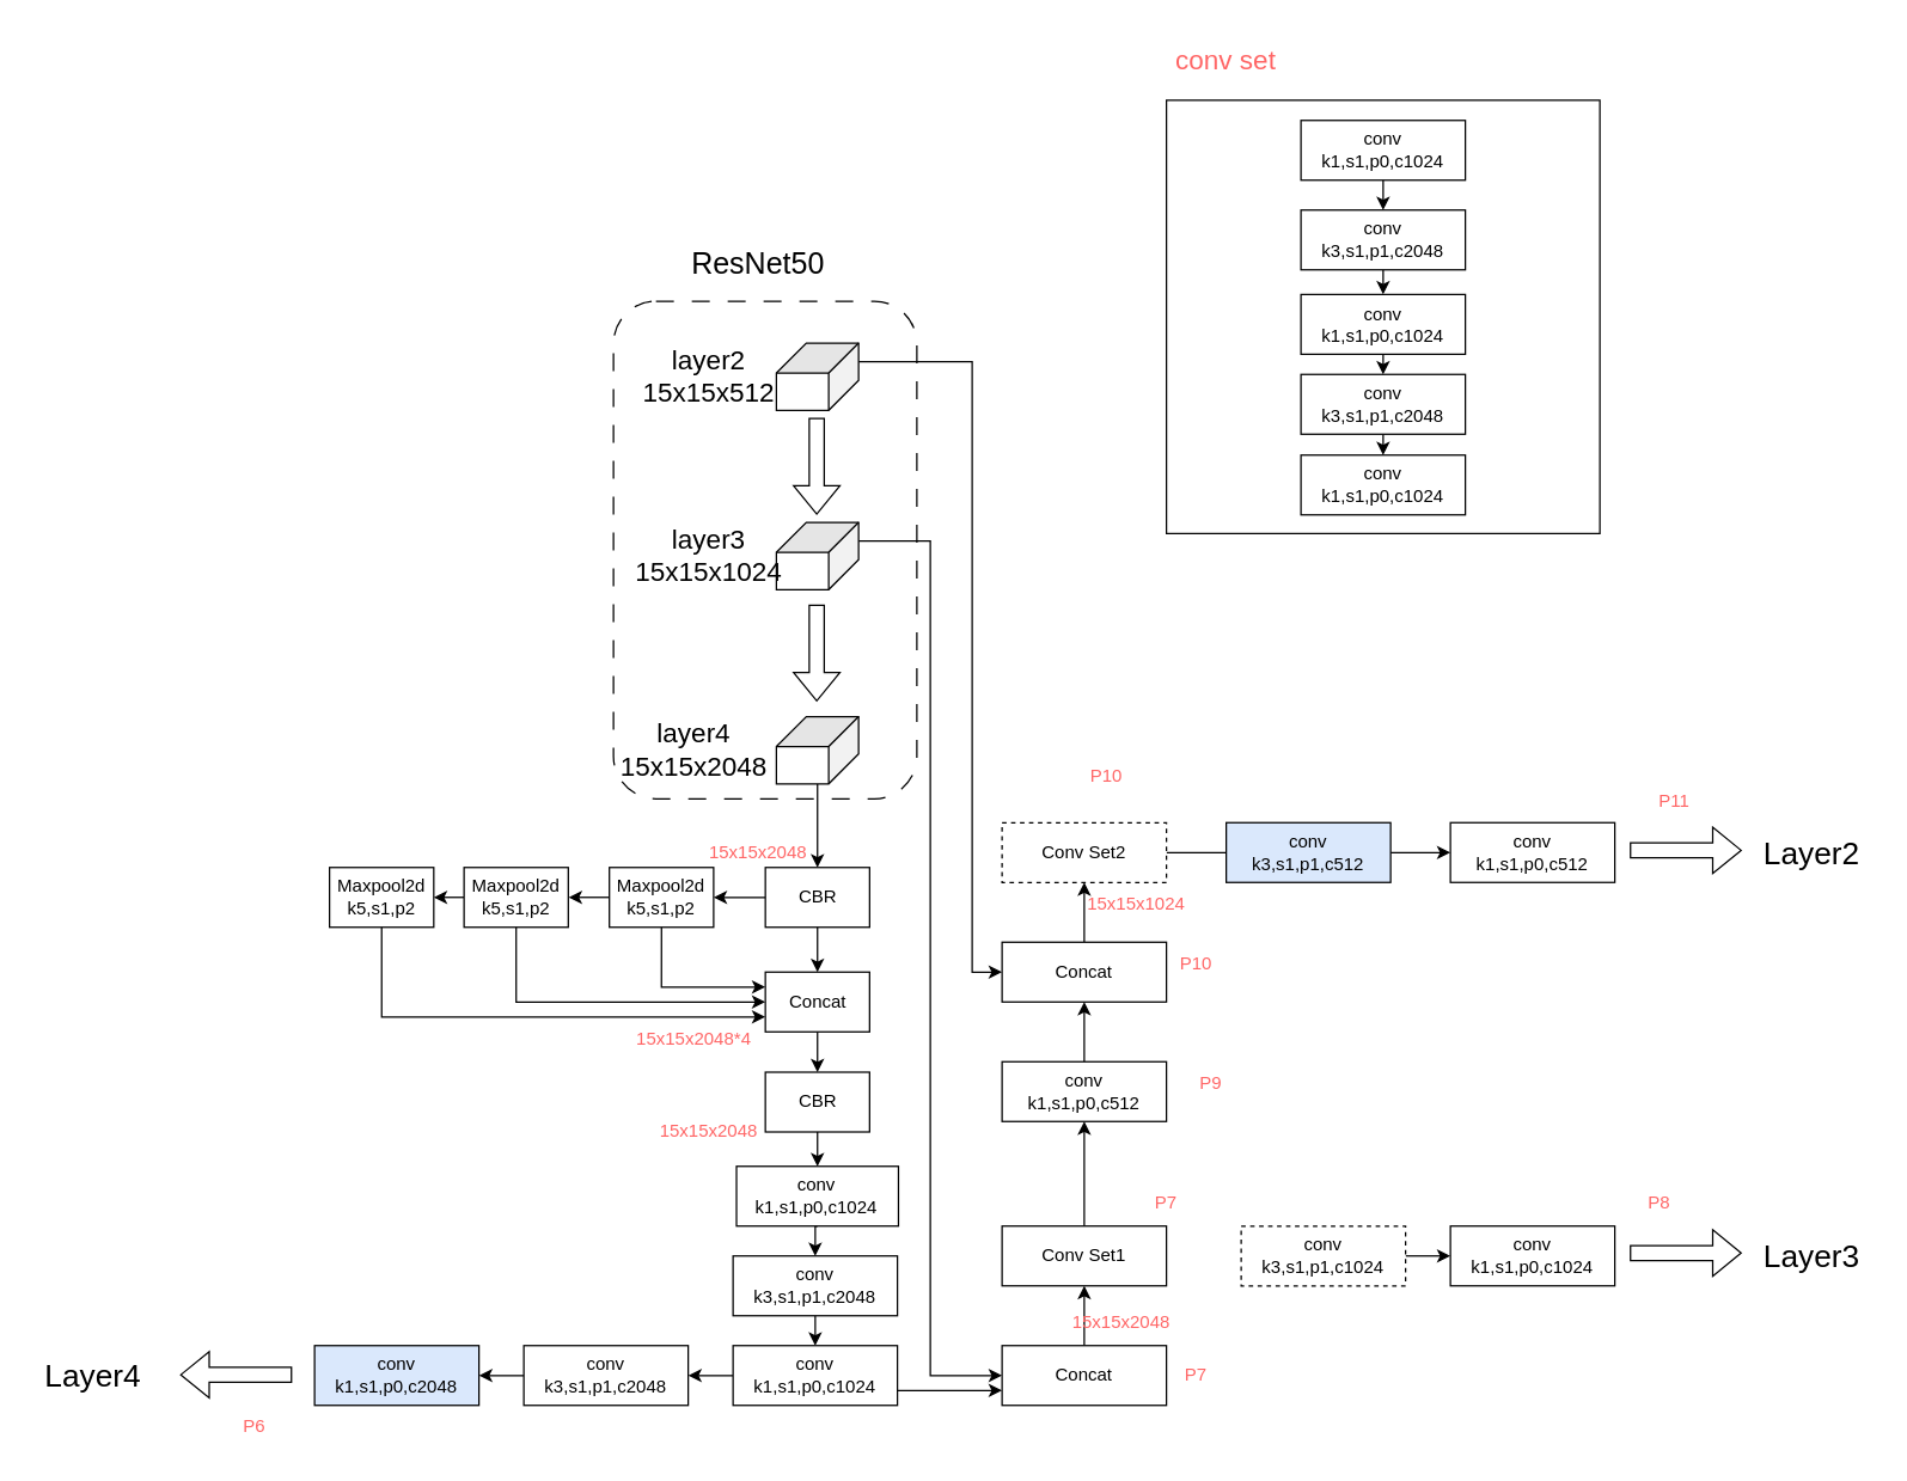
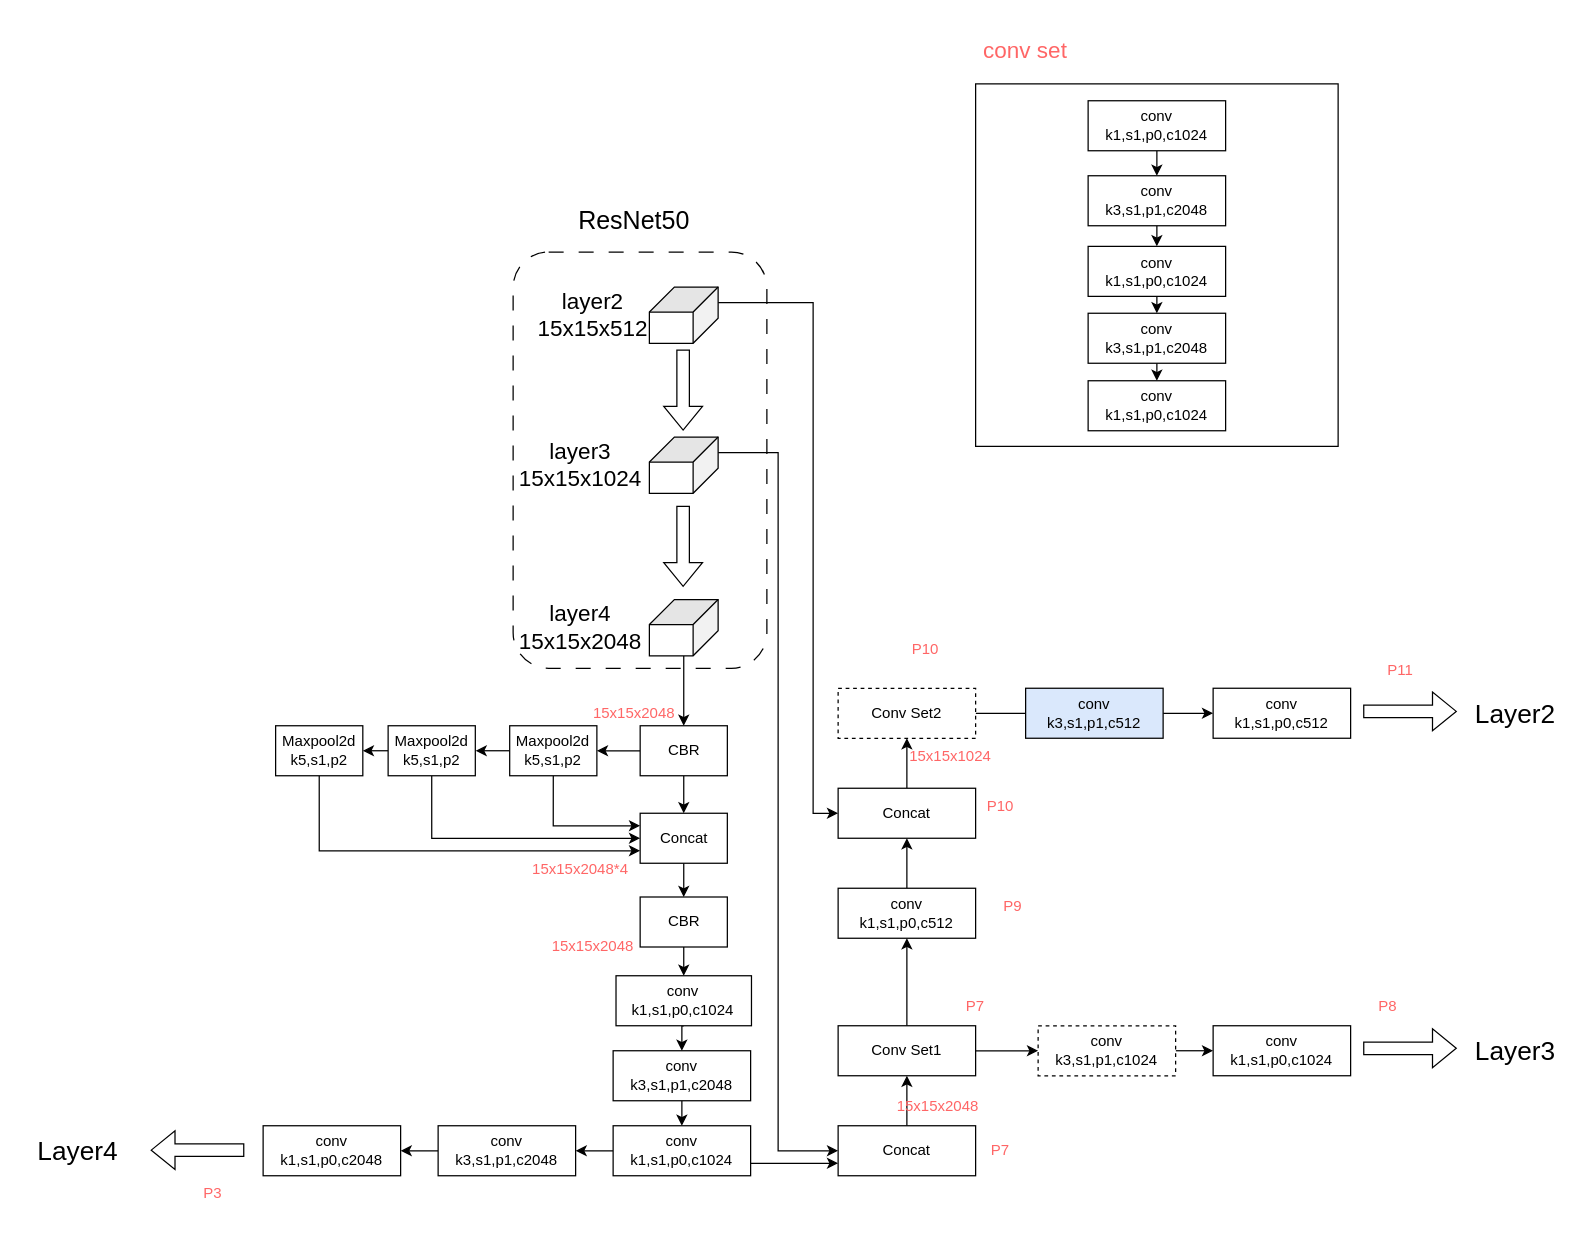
- <mxCell id="16" value="&lt;font style=&quot;font-size: 18px;&quot;&gt;layer3&lt;br&gt;15x15x1024&lt;br&gt;&lt;/font&gt;" style="text;html=1;strokeColor=none;fillColor=none;align=center;verticalAlign=middle;whiteSpace=wrap;rounded=0;" vertex="1" parent="1"><mxGeometry x="444" y="356.5" width="60" height="30" as="geometry" /></mxCell>
+ <mxCell id="16" value="&lt;font style=&quot;font-size: 18px;&quot;&gt;layer3&lt;br&gt;15x15x1024&lt;br&gt;&lt;/font&gt;" style="text;html=1;strokeColor=none;fillColor=none;align=center;verticalAlign=middle;whiteSpace=wrap;rounded=0;" vertex="1" parent="1"><mxGeometry x="434" y="356.5" width="60" height="30" as="geometry" /></mxCell>
+ <mxCell id="45" style="edgeStyle=orthogonalEdgeStyle;rounded=0;orthogonalLoop=1;jettySize=auto;html=1;exitX=1;exitY=0.5;exitDx=0;exitDy=0;entryX=0;entryY=0.5;entryDx=0;entryDy=0;" edge="1" parent="1" source="47" target="49"><mxGeometry relative="1" as="geometry" /></mxCell>
- <mxCell id="40" value="conv&lt;br style=&quot;border-color: var(--border-color);&quot;&gt;k1,s1,p0,c2048" style="rounded=0;whiteSpace=wrap;html=1;direction=east;fillColor=#dae8fc;" vertex="1" parent="1"><mxGeometry x="210" y="900" width="110" height="40" as="geometry" /></mxCell>
+ <mxCell id="40" value="conv&lt;br style=&quot;border-color: var(--border-color);&quot;&gt;k1,s1,p0,c2048" style="rounded=0;whiteSpace=wrap;html=1;direction=east;" vertex="1" parent="1"><mxGeometry x="210" y="900" width="110" height="40" as="geometry" /></mxCell>
- <mxCell id="79" value="&lt;font color=&quot;#ff6666&quot;&gt;P6&lt;/font&gt;" style="text;html=1;strokeColor=none;fillColor=none;align=center;verticalAlign=middle;whiteSpace=wrap;rounded=0;" vertex="1" parent="1"><mxGeometry x="140" y="939" width="60" height="30" as="geometry" /></mxCell>
+ <mxCell id="79" value="&lt;font color=&quot;#ff6666&quot;&gt;P3&lt;/font&gt;" style="text;html=1;strokeColor=none;fillColor=none;align=center;verticalAlign=middle;whiteSpace=wrap;rounded=0;" vertex="1" parent="1"><mxGeometry x="140" y="939" width="60" height="30" as="geometry" /></mxCell>
